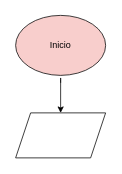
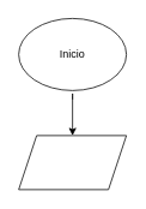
- <mxCell id="2" value="Inicio" style="ellipse;whiteSpace=wrap;html=1;fillColor=#f8cecc;" vertex="1" parent="1"><mxGeometry x="20" y="20" width="120" height="80" as="geometry" /></mxCell>
+ <mxCell id="2" value="Inicio" style="ellipse;whiteSpace=wrap;html=1;" vertex="1" parent="1"><mxGeometry x="20" y="20" width="120" height="80" as="geometry" /></mxCell>
